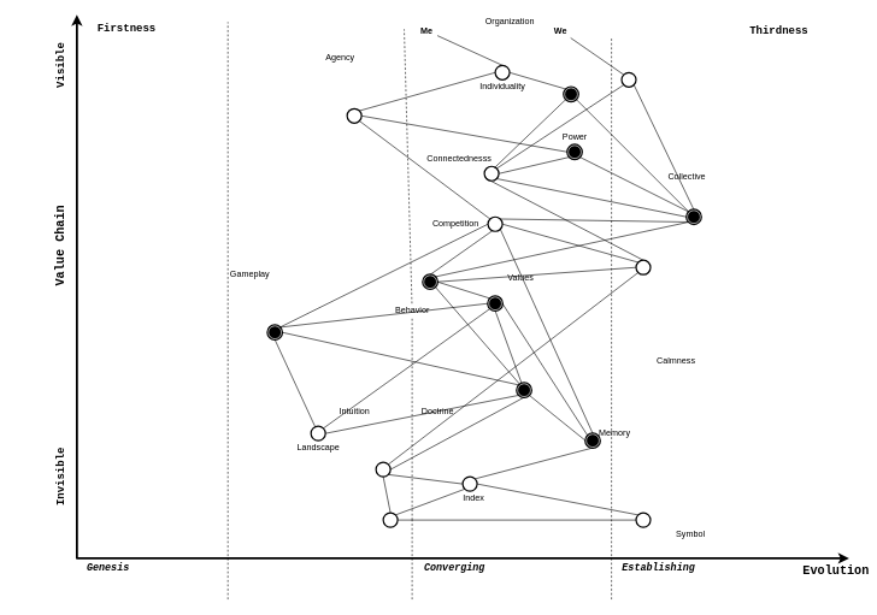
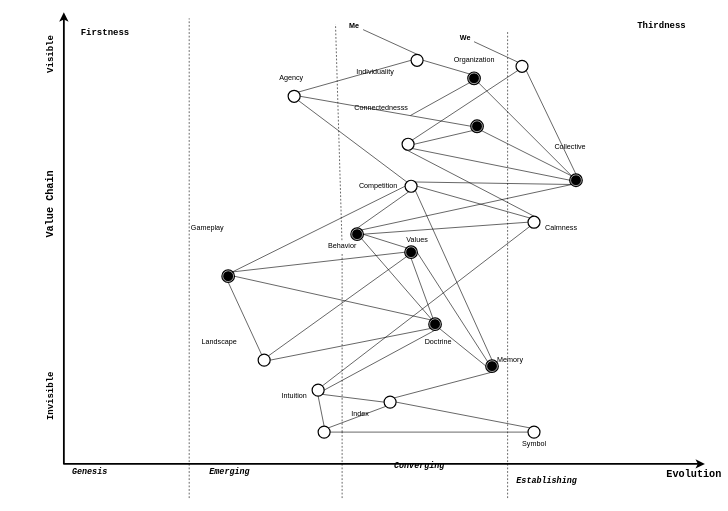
- <mxCell id="95" value="Organization" style="text;html=1;align=center;verticalAlign=middle;resizable=0;points=[];autosize=1;" parent="1" vertex="1"><mxGeometry x="665" y="20" width="80" height="20" as="geometry" /></mxCell>
+ <mxCell id="95" value="Organization" style="text;html=1;align=center;verticalAlign=middle;resizable=0;points=[];autosize=1;" parent="1" vertex="1"><mxGeometry x="750" y="90" width="80" height="20" as="geometry" /></mxCell>
- <mxCell id="12" value="Firstness" style="text;html=1;strokeColor=none;fillColor=none;align=center;verticalAlign=middle;whiteSpace=wrap;rounded=0;shadow=0;glass=0;comic=0;fontFamily=Courier New;fontSize=15;fontStyle=1" parent="1" vertex="1"><mxGeometry x="120" y="30" width="110" height="20" as="geometry" /></mxCell>
+ <mxCell id="12" value="Firstness" style="text;html=1;strokeColor=none;fillColor=none;align=center;verticalAlign=middle;whiteSpace=wrap;rounded=0;shadow=0;glass=0;comic=0;fontFamily=Courier New;fontSize=15;fontStyle=1" parent="1" vertex="1"><mxGeometry x="120" y="45" width="110" height="20" as="geometry" /></mxCell>
- <mxCell id="64" value="&lt;b&gt;We&lt;/b&gt;" style="text;html=1;align=center;verticalAlign=middle;resizable=0;points=[];autosize=1;" parent="1" vertex="1"><mxGeometry x="760" y="32" width="30" height="20" as="geometry" /></mxCell>
+ <mxCell id="64" value="&lt;b&gt;We&lt;/b&gt;" style="text;html=1;align=center;verticalAlign=middle;resizable=0;points=[];autosize=1;" parent="1" vertex="1"><mxGeometry x="760" y="52" width="30" height="20" as="geometry" /></mxCell>
- <mxCell id="13" value="Thirdness" style="text;html=1;strokeColor=none;fillColor=none;align=center;verticalAlign=middle;whiteSpace=wrap;rounded=0;shadow=0;glass=0;comic=0;fontFamily=Courier New;fontSize=15;fontStyle=1" parent="1" vertex="1"><mxGeometry x="1023" y="32" width="110" height="20" as="geometry" /></mxCell>
+ <mxCell id="13" value="Thirdness" style="text;html=1;strokeColor=none;fillColor=none;align=center;verticalAlign=middle;whiteSpace=wrap;rounded=0;shadow=0;glass=0;comic=0;fontFamily=Courier New;fontSize=15;fontStyle=1" parent="1" vertex="1"><mxGeometry x="1048" y="32" width="110" height="20" as="geometry" /></mxCell>
- <mxCell id="20" value="Agency" style="text;html=1;align=center;verticalAlign=middle;resizable=0;points=[];autosize=1;" parent="1" vertex="1"><mxGeometry x="440" y="70" width="60" height="20" as="geometry" /></mxCell>
+ <mxCell id="20" value="Agency" style="text;html=1;align=center;verticalAlign=middle;resizable=0;points=[];autosize=1;" parent="1" vertex="1"><mxGeometry x="455" y="120" width="60" height="20" as="geometry" /></mxCell>
- <mxCell id="19" value="Individuality" style="text;html=1;align=center;verticalAlign=middle;resizable=0;points=[];autosize=1;" parent="1" vertex="1"><mxGeometry x="655" y="110" width="80" height="20" as="geometry" /></mxCell>
+ <mxCell id="19" value="Individuality" style="text;html=1;align=center;verticalAlign=middle;resizable=0;points=[];autosize=1;" parent="1" vertex="1"><mxGeometry x="585" y="110" width="80" height="20" as="geometry" /></mxCell>
- <mxCell id="26" value="Power" style="text;html=1;align=center;verticalAlign=middle;resizable=0;points=[];autosize=1;" parent="1" vertex="1"><mxGeometry x="770" width="50" height="20" as="geometry" y="180" /></mxCell>
- <mxCell id="22" value="Connectednesss" style="text;html=1;align=center;verticalAlign=middle;resizable=0;points=[];autosize=1;" parent="1" vertex="1"><mxGeometry x="585" y="210" width="100" height="20" as="geometry" /></mxCell>
+ <mxCell id="22" value="Connectednesss" style="text;html=1;align=center;verticalAlign=middle;resizable=0;points=[];autosize=1;" parent="1" vertex="1"><mxGeometry x="585" y="170" width="100" height="20" as="geometry" /></mxCell>
- <mxCell id="31" value="Values" style="text;html=1;align=center;verticalAlign=middle;resizable=0;points=[];autosize=1;" parent="1" vertex="1"><mxGeometry x="695" y="375" width="50" height="20" as="geometry" /></mxCell>
+ <mxCell id="31" value="Values" style="text;html=1;align=center;verticalAlign=middle;resizable=0;points=[];autosize=1;" parent="1" vertex="1"><mxGeometry x="670" y="390" width="50" height="20" as="geometry" /></mxCell>
- <mxCell id="89" value="Behavior" style="text;html=1;align=center;verticalAlign=middle;resizable=0;points=[];autosize=1;" parent="1" vertex="1"><mxGeometry x="540" y="420" width="60" height="20" as="geometry" /></mxCell>
+ <mxCell id="89" value="Behavior" style="text;html=1;align=center;verticalAlign=middle;resizable=0;points=[];autosize=1;" parent="1" vertex="1"><mxGeometry x="540" y="400" width="60" height="20" as="geometry" /></mxCell>
- <mxCell id="28" value="Calmness" style="text;html=1;align=center;verticalAlign=middle;resizable=0;points=[];autosize=1;" parent="1" vertex="1"><mxGeometry x="900" y="490" width="70" height="20" as="geometry" /></mxCell>
+ <mxCell id="28" value="Calmness" style="text;html=1;align=center;verticalAlign=middle;resizable=0;points=[];autosize=1;" parent="1" vertex="1"><mxGeometry x="900" y="370" width="70" height="20" as="geometry" /></mxCell>
- <mxCell id="39" value="Intuition" style="text;html=1;align=center;verticalAlign=middle;resizable=0;points=[];autosize=1;" parent="1" vertex="1"><mxGeometry x="460" y="560" width="60" height="20" as="geometry" /></mxCell>
+ <mxCell id="39" value="Intuition" style="text;html=1;align=center;verticalAlign=middle;resizable=0;points=[];autosize=1;" parent="1" vertex="1"><mxGeometry x="460" y="650" width="60" height="20" as="geometry" /></mxCell>
- <mxCell id="37" value="Doctrine" style="text;html=1;align=center;verticalAlign=middle;resizable=0;points=[];autosize=1;" parent="1" vertex="1"><mxGeometry x="575" y="560" width="60" height="20" as="geometry" /></mxCell>
+ <mxCell id="37" value="Doctrine" style="text;html=1;align=center;verticalAlign=middle;resizable=0;points=[];autosize=1;" parent="1" vertex="1"><mxGeometry x="700" y="560" width="60" height="20" as="geometry" /></mxCell>
- <mxCell id="41" value="Landscape" style="text;html=1;align=center;verticalAlign=middle;resizable=0;points=[];autosize=1;" parent="1" vertex="1"><mxGeometry x="405" y="610" width="70" height="20" as="geometry" /></mxCell>
+ <mxCell id="41" value="Landscape" style="text;html=1;align=center;verticalAlign=middle;resizable=0;points=[];autosize=1;" parent="1" vertex="1"><mxGeometry x="330" y="560" width="70" height="20" as="geometry" /></mxCell>
- <mxCell id="77" value="Index" style="text;html=1;align=center;verticalAlign=middle;resizable=0;points=[];autosize=1;" parent="1" vertex="1"><mxGeometry x="635" y="680" width="40" height="20" as="geometry" /></mxCell>
+ <mxCell id="77" value="Index" style="text;html=1;align=center;verticalAlign=middle;resizable=0;points=[];autosize=1;" parent="1" vertex="1"><mxGeometry x="580" y="680" width="40" height="20" as="geometry" /></mxCell>
- <mxCell id="43" value="Symbol" style="text;html=1;align=center;verticalAlign=middle;resizable=0;points=[];autosize=1;" parent="1" vertex="1"><mxGeometry x="925" y="730" width="60" height="20" as="geometry" /></mxCell>
+ <mxCell id="43" value="Symbol" style="text;html=1;align=center;verticalAlign=middle;resizable=0;points=[];autosize=1;" parent="1" vertex="1"><mxGeometry x="860" y="730" width="60" height="20" as="geometry" /></mxCell>
+ <mxCell id="8" value="&lt;i&gt;Emerging&lt;/i&gt;" style="text;html=1;strokeColor=none;fillColor=none;align=left;verticalAlign=top;whiteSpace=wrap;rounded=0;labelPosition=center;verticalLabelPosition=middle;fontFamily=Courier New;fontStyle=1;fontSize=14;" parent="1" vertex="1"><mxGeometry x="347" y="772" width="133" height="28" as="geometry" /></mxCell>
- <mxCell id="9" value="&lt;i&gt;Converging&lt;/i&gt;" style="text;html=1;strokeColor=none;fillColor=none;align=left;verticalAlign=top;whiteSpace=wrap;rounded=0;labelPosition=center;verticalLabelPosition=middle;fontFamily=Courier New;fontStyle=1;fontSize=14;" parent="1" vertex="1"><mxGeometry x="585" y="772" width="165" height="28" as="geometry" /></mxCell>
+ <mxCell id="9" value="&lt;i&gt;Converging&lt;/i&gt;" style="text;html=1;strokeColor=none;fillColor=none;align=left;verticalAlign=top;whiteSpace=wrap;rounded=0;labelPosition=center;verticalLabelPosition=middle;fontFamily=Courier New;fontStyle=1;fontSize=14;" parent="1" vertex="1"><mxGeometry x="655" y="762" width="165" height="28" as="geometry" /></mxCell>
- <mxCell id="10" value="&lt;i&gt;Establishing&lt;/i&gt;" style="text;html=1;strokeColor=none;fillColor=none;align=left;verticalAlign=top;whiteSpace=wrap;rounded=0;labelPosition=center;verticalLabelPosition=middle;fontFamily=Courier New;fontStyle=1;fontSize=14;" parent="1" vertex="1"><mxGeometry x="859" y="772" width="201" height="28" as="geometry" /></mxCell>
+ <mxCell id="10" value="&lt;i&gt;Establishing&lt;/i&gt;" style="text;html=1;strokeColor=none;fillColor=none;align=left;verticalAlign=top;whiteSpace=wrap;rounded=0;labelPosition=center;verticalLabelPosition=middle;fontFamily=Courier New;fontStyle=1;fontSize=14;" parent="1" vertex="1"><mxGeometry x="859" y="787" width="201" height="28" as="geometry" /></mxCell>
